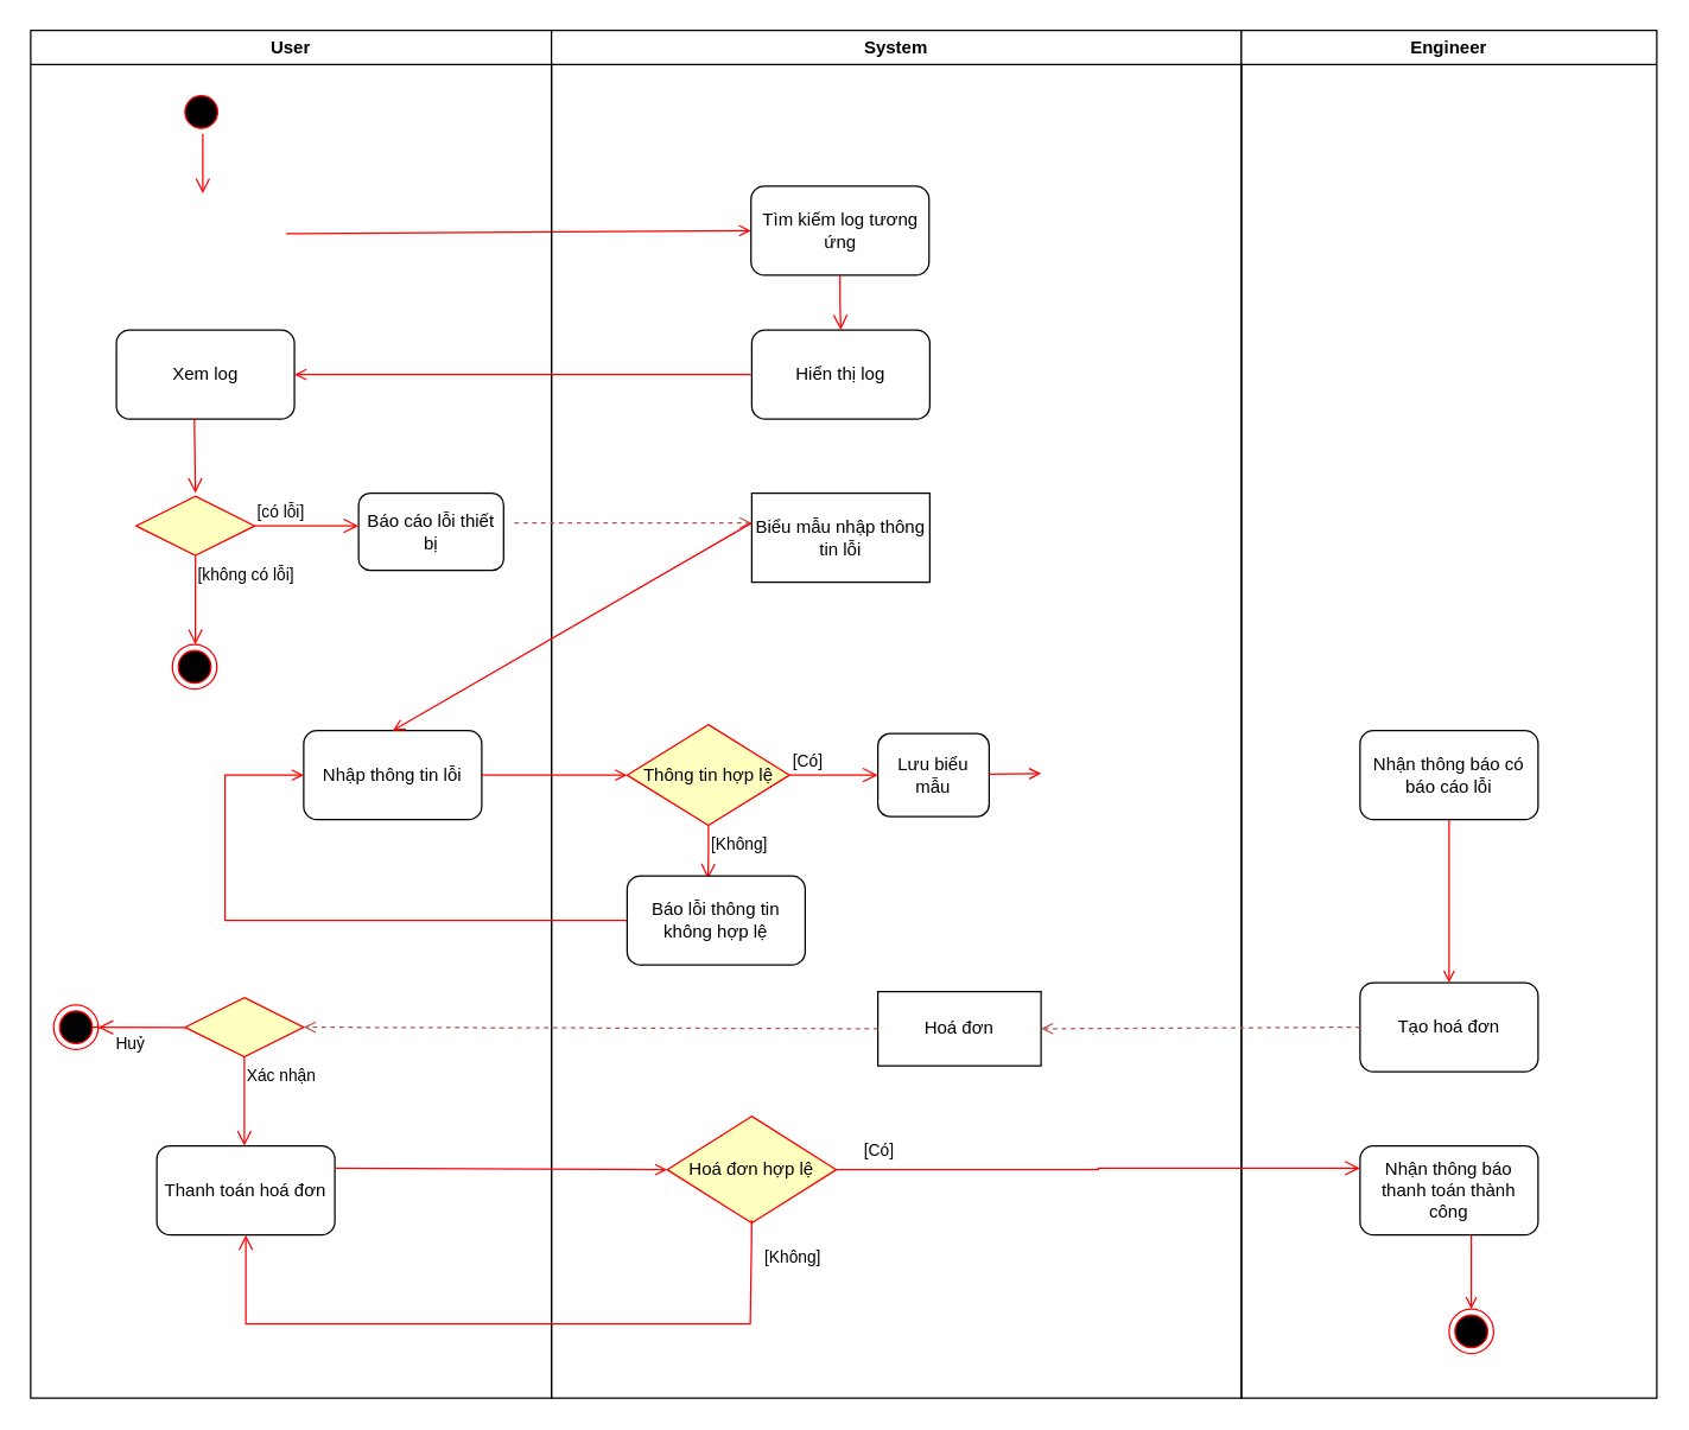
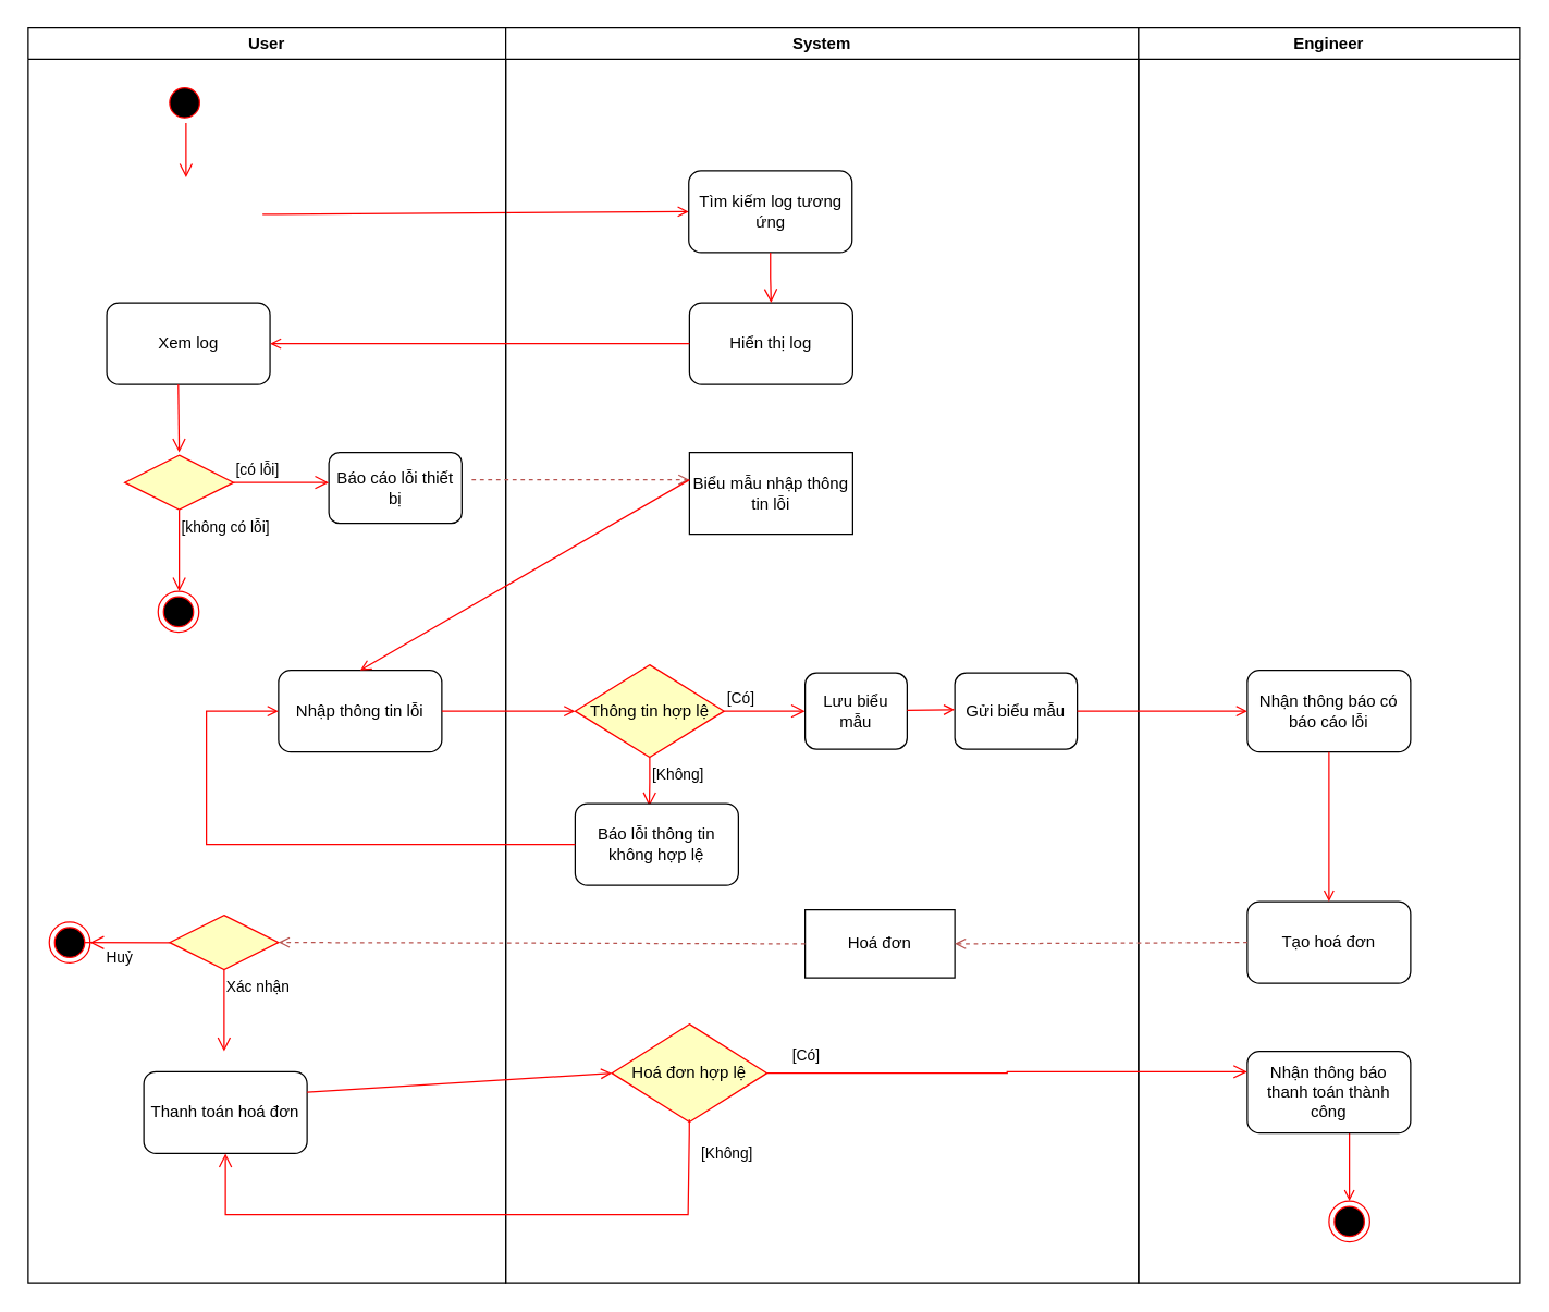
+ <mxCell id="28" value="Gửi biểu mẫu" style="rounded=1;whiteSpace=wrap;html=1;" parent="19" vertex="1"><mxGeometry x="330" y="474" width="90" height="56" as="geometry" /></mxCell>
+ <mxCell id="50" value="" style="endArrow=open;strokeColor=#FF0000;endFill=1;rounded=0;exitX=1;exitY=0.5;exitDx=0;exitDy=0;entryX=0;entryY=0.5;entryDx=0;entryDy=0;" parent="1" source="28" target="39" edge="1"><mxGeometry relative="1" as="geometry"><mxPoint x="811" y="521.33" as="sourcePoint" /><mxPoint x="909" y="521.33" as="targetPoint" /></mxGeometry></mxCell>
- <mxCell id="17" value="Thanh toán hoá đơn" style="rounded=1;whiteSpace=wrap;html=1;" parent="2" vertex="1"><mxGeometry x="85" y="752" width="120" height="60" as="geometry" /></mxCell>
+ <mxCell id="17" value="Thanh toán hoá đơn" style="rounded=1;whiteSpace=wrap;html=1;" parent="2" vertex="1"><mxGeometry x="85" y="767" width="120" height="60" as="geometry" /></mxCell>
